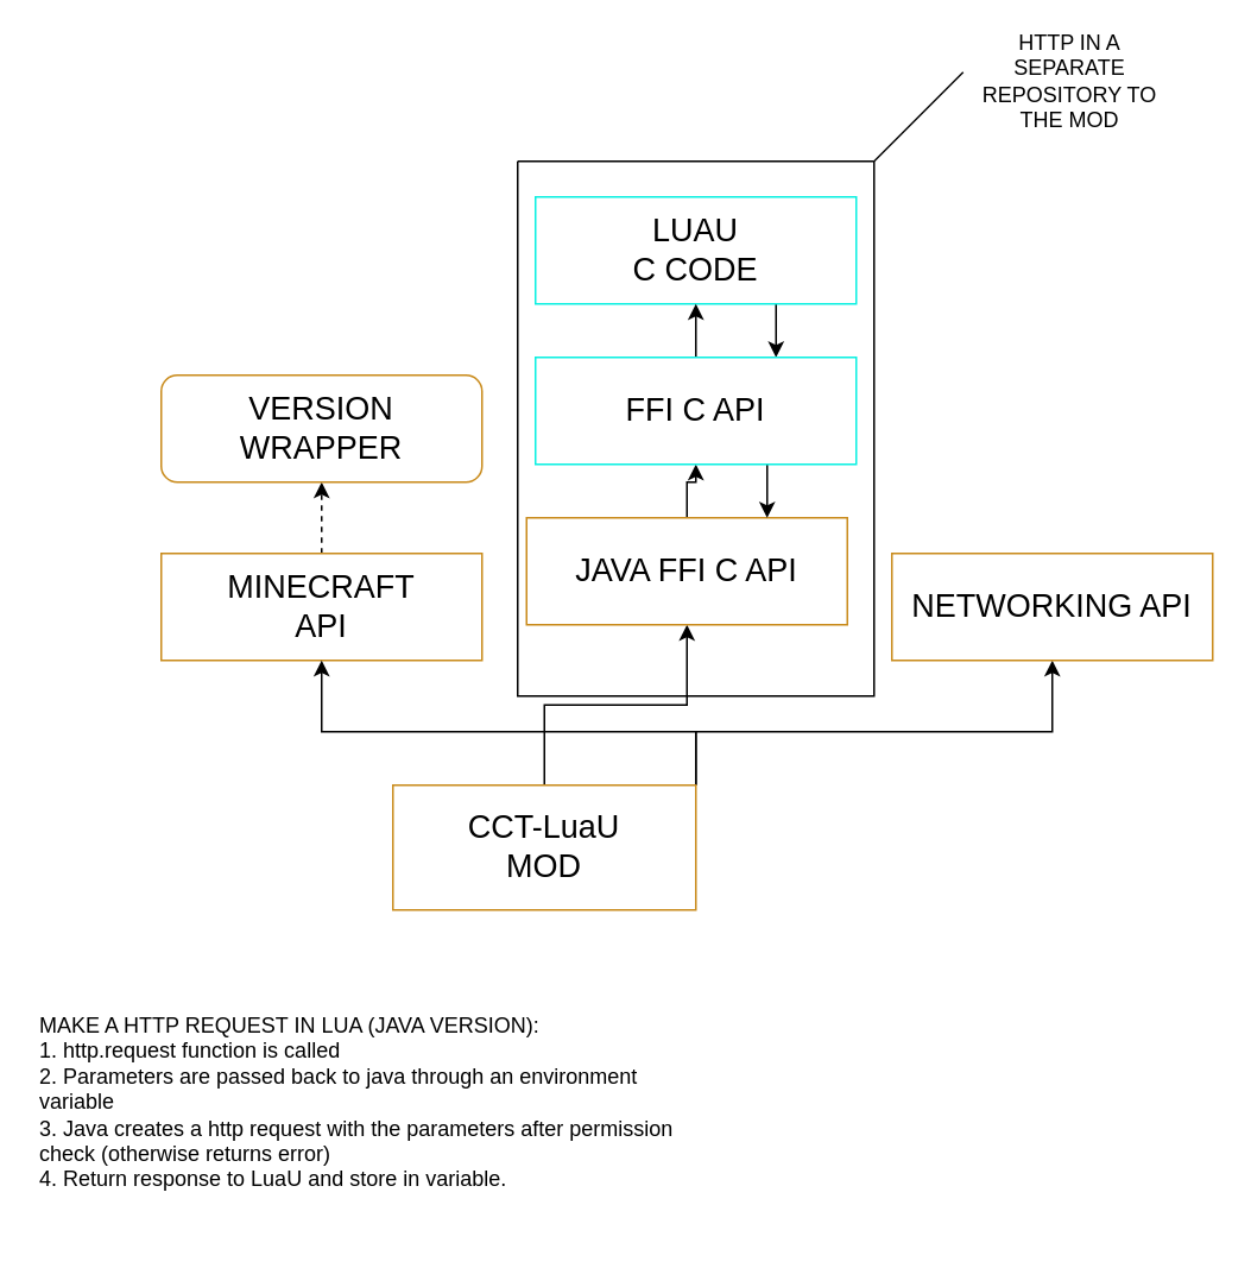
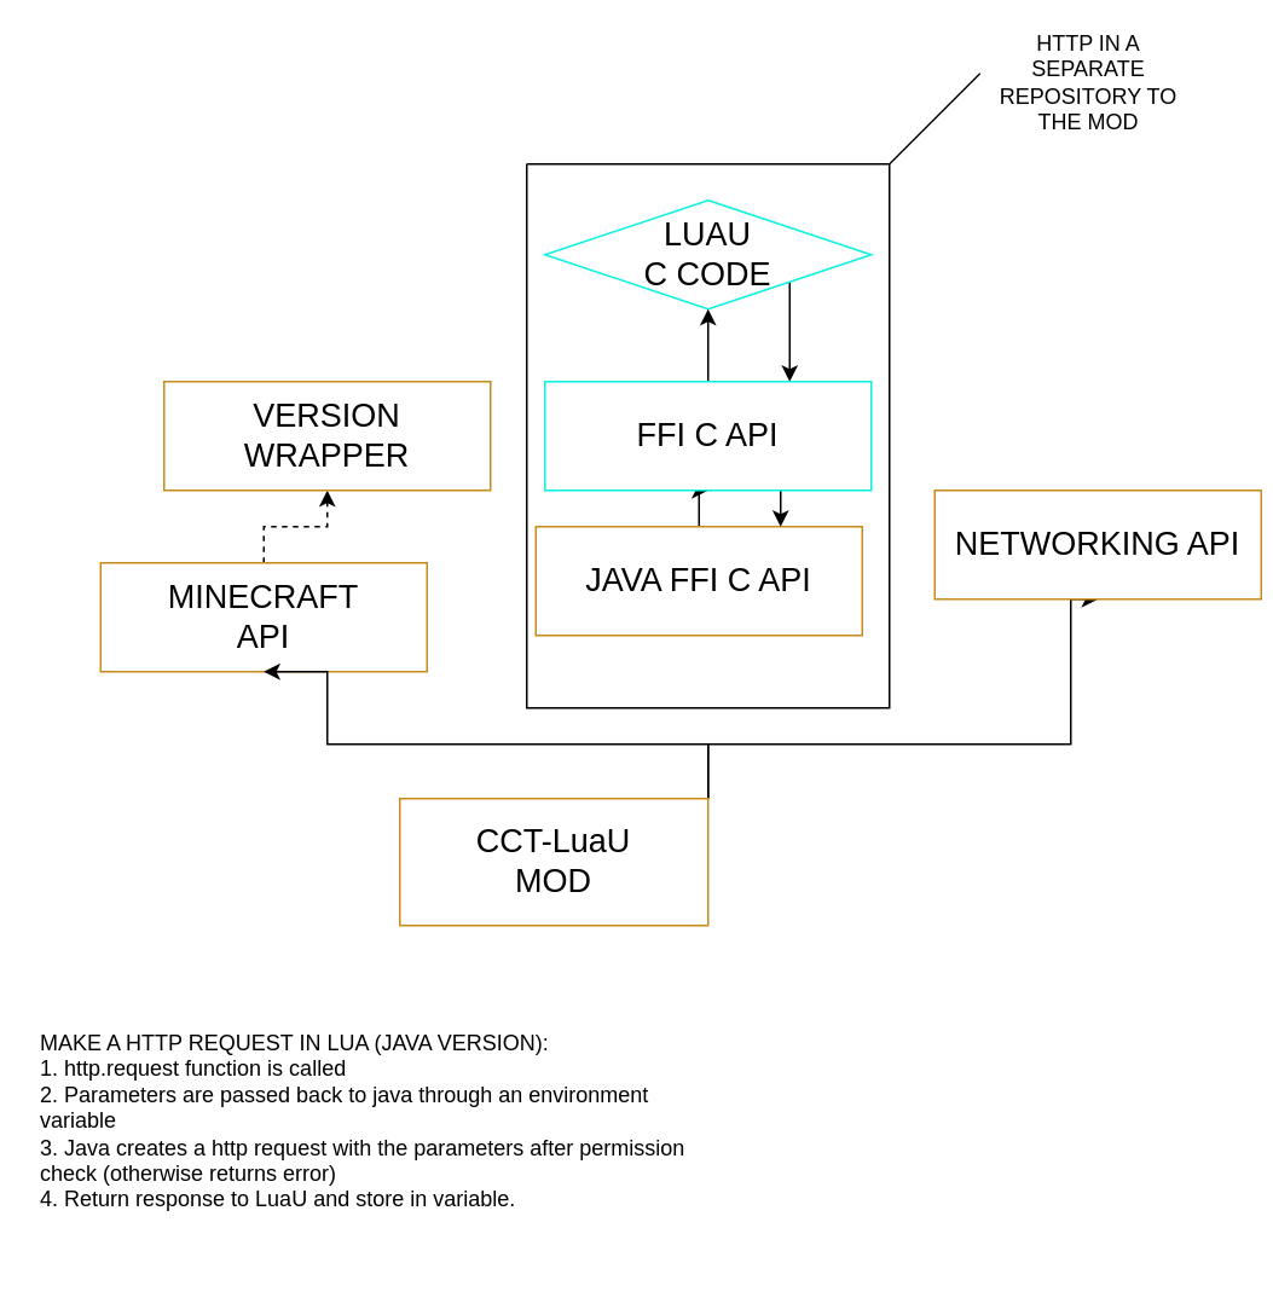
- <mxCell id="5" value="LUAU&lt;br&gt;C CODE" style="rounded=0;whiteSpace=wrap;html=1;fontSize=18;strokeColor=#0AF0E1;" parent="1" vertex="1"><mxGeometry x="300" y="110" width="180" height="60" as="geometry" /></mxCell>
+ <mxCell id="5" value="LUAU&lt;br&gt;C CODE" style="rhombus;whiteSpace=wrap;html=1;fontSize=18;strokeColor=#0AF0E1;" parent="1" vertex="1"><mxGeometry x="300" y="110" width="180" height="60" as="geometry" /></mxCell>
- <mxCell id="16" value="FFI C API" style="rounded=0;whiteSpace=wrap;html=1;fontSize=18;strokeColor=#0AF0E1;" vertex="1" parent="1"><mxGeometry x="300" y="200" width="180" height="60" as="geometry" /></mxCell>
+ <mxCell id="16" value="FFI C API" style="rounded=0;whiteSpace=wrap;html=1;fontSize=18;strokeColor=#0AF0E1;" vertex="1" parent="1"><mxGeometry x="300" y="210" width="180" height="60" as="geometry" /></mxCell>
- <mxCell id="10" value="VERSION&lt;br&gt;WRAPPER" style="whiteSpace=wrap;html=1;fontSize=18;strokeColor=#C98B1C;rounded=1;" parent="1" vertex="1"><mxGeometry x="90" y="210" width="180" height="60" as="geometry" /></mxCell>
+ <mxCell id="10" value="VERSION&lt;br&gt;WRAPPER" style="rounded=0;whiteSpace=wrap;html=1;fontSize=18;strokeColor=#C98B1C;" parent="1" vertex="1"><mxGeometry x="90" y="210" width="180" height="60" as="geometry" /></mxCell>
- <mxCell id="3" value="MINECRAFT&lt;br style=&quot;font-size: 18px;&quot;&gt;API" style="rounded=0;whiteSpace=wrap;html=1;fontSize=18;strokeColor=#C98B1C;" parent="1" vertex="1"><mxGeometry x="90" y="310" width="180" height="60" as="geometry" /></mxCell>
+ <mxCell id="3" value="MINECRAFT&lt;br style=&quot;font-size: 18px;&quot;&gt;API" style="rounded=0;whiteSpace=wrap;html=1;fontSize=18;strokeColor=#C98B1C;" parent="1" vertex="1"><mxGeometry x="55" y="310" width="180" height="60" as="geometry" /></mxCell>
- <mxCell id="13" value="NETWORKING API" style="rounded=0;whiteSpace=wrap;html=1;fontSize=18;strokeColor=#C98B1C;" parent="1" vertex="1"><mxGeometry x="500" y="310" width="180" height="60" as="geometry" /></mxCell>
+ <mxCell id="13" value="NETWORKING API" style="rounded=0;whiteSpace=wrap;html=1;fontSize=18;strokeColor=#C98B1C;" parent="1" vertex="1"><mxGeometry x="515" y="270" width="180" height="60" as="geometry" /></mxCell>
- <mxCell id="7" style="edgeStyle=orthogonalEdgeStyle;rounded=0;orthogonalLoop=1;jettySize=auto;html=1;entryX=0.5;entryY=1;entryDx=0;entryDy=0;" parent="1" source="9" target="12" edge="1"><mxGeometry relative="1" as="geometry" /></mxCell>
